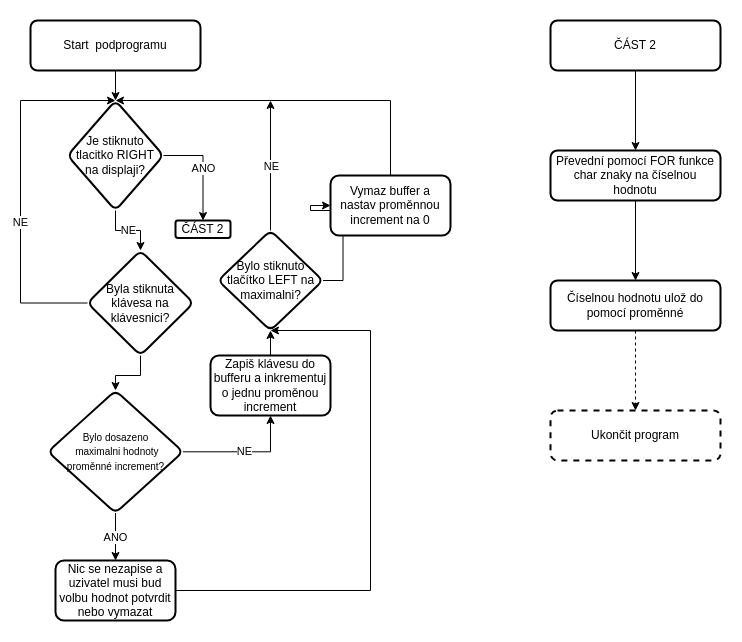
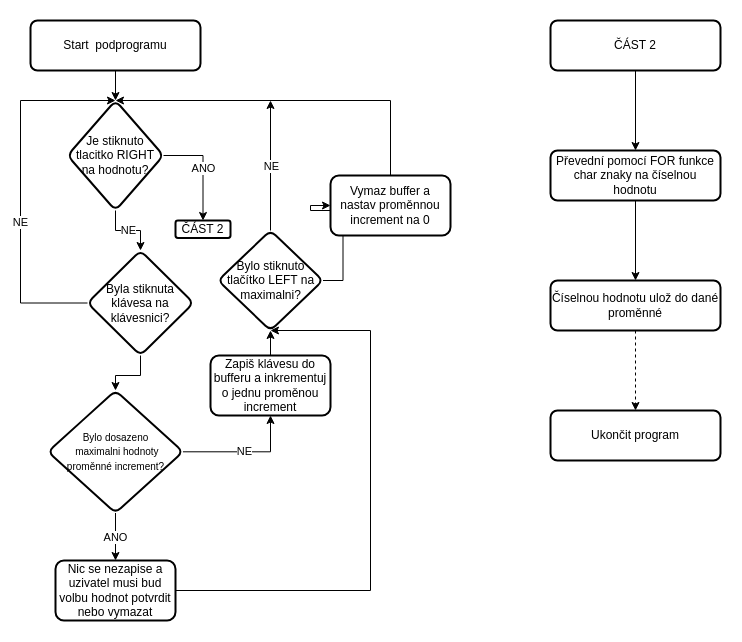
- <mxCell id="6" value="Je stiknuto tlacitko RIGHT&lt;br&gt;na displaji?" style="rhombus;whiteSpace=wrap;html=1;rounded=1;arcSize=14;strokeWidth=2;" parent="1" vertex="1"><mxGeometry x="67" y="100" width="96" height="110" as="geometry" /></mxCell>
+ <mxCell id="6" value="Je stiknuto tlacitko RIGHT&lt;br&gt;na hodnotu?" style="rhombus;whiteSpace=wrap;html=1;rounded=1;arcSize=14;strokeWidth=2;" parent="1" vertex="1"><mxGeometry x="67" y="100" width="96" height="110" as="geometry" /></mxCell>
- <mxCell id="28" value="Číselnou hodnotu ulož do pomocí proměnné" style="rounded=1;whiteSpace=wrap;html=1;absoluteArcSize=1;arcSize=14;strokeWidth=2;" parent="1" vertex="1"><mxGeometry x="550" y="280" width="170" height="50" as="geometry" /></mxCell>
+ <mxCell id="28" value="Číselnou hodnotu ulož do dané proměnné" style="rounded=1;whiteSpace=wrap;html=1;absoluteArcSize=1;arcSize=14;strokeWidth=2;" parent="1" vertex="1"><mxGeometry x="550" y="280" width="170" height="50" as="geometry" /></mxCell>
- <mxCell id="29" value="Ukončit program" style="rounded=1;whiteSpace=wrap;html=1;absoluteArcSize=1;arcSize=14;strokeWidth=2;dashed=1;" parent="1" vertex="1"><mxGeometry x="550" y="410" width="170" height="50" as="geometry" /></mxCell>
+ <mxCell id="29" value="Ukončit program" style="rounded=1;whiteSpace=wrap;html=1;absoluteArcSize=1;arcSize=14;strokeWidth=2;" parent="1" vertex="1"><mxGeometry x="550" y="410" width="170" height="50" as="geometry" /></mxCell>
